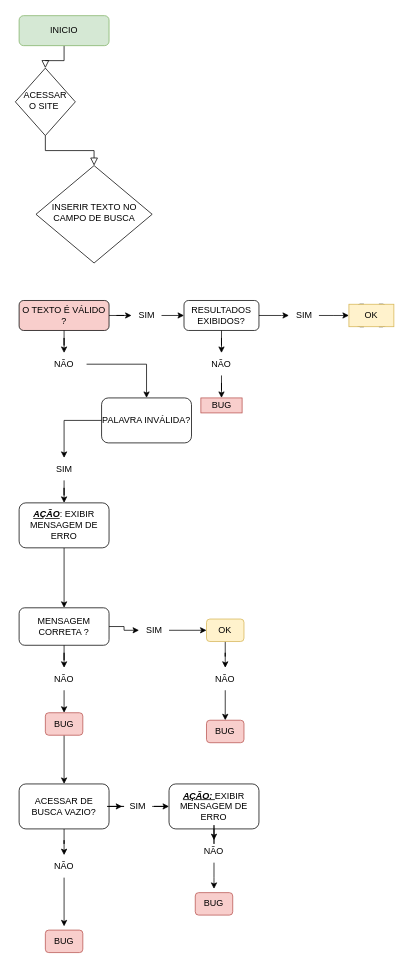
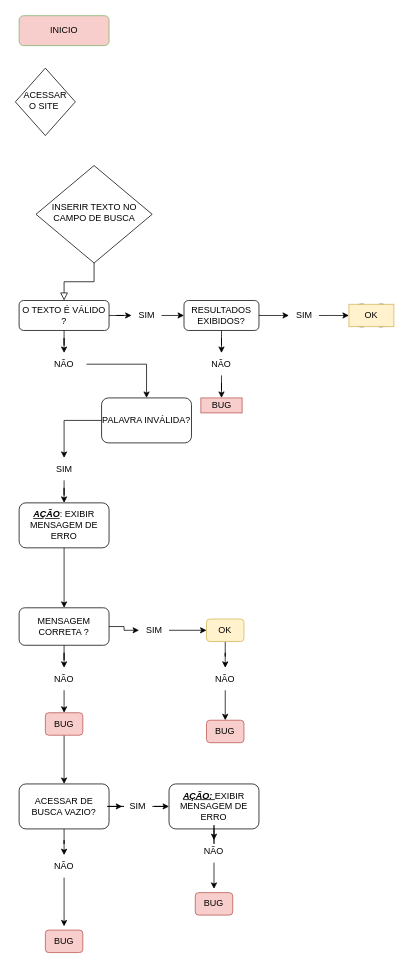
- <mxCell id="3" value="INICIO" style="rounded=1;whiteSpace=wrap;html=1;fontSize=12;glass=0;strokeWidth=1;shadow=0;fillColor=#d5e8d4;strokeColor=#82b366;" parent="1" vertex="1"><mxGeometry x="25" y="20" width="120" height="40" as="geometry" /></mxCell>
+ <mxCell id="3" value="INICIO" style="rounded=1;whiteSpace=wrap;html=1;fontSize=12;glass=0;strokeWidth=1;shadow=0;fillColor=#f8cecc;strokeColor=#82b366;" parent="1" vertex="1"><mxGeometry x="25" y="20" width="120" height="40" as="geometry" /></mxCell>
- <mxCell id="2" value="" style="rounded=0;html=1;jettySize=auto;orthogonalLoop=1;fontSize=11;endArrow=block;endFill=0;endSize=8;strokeWidth=1;shadow=0;labelBackgroundColor=none;edgeStyle=orthogonalEdgeStyle;" parent="1" source="3" target="5" edge="1"><mxGeometry relative="1" as="geometry" /></mxCell>
- <mxCell id="4" value="" style="rounded=0;html=1;jettySize=auto;orthogonalLoop=1;fontSize=11;endArrow=block;endFill=0;endSize=8;strokeWidth=1;shadow=0;labelBackgroundColor=none;edgeStyle=orthogonalEdgeStyle;" parent="1" source="5" target="7" edge="1"><mxGeometry y="20" relative="1" as="geometry"><mxPoint as="offset" /></mxGeometry></mxCell>
+ <mxCell id="6" value="" style="rounded=0;html=1;jettySize=auto;orthogonalLoop=1;fontSize=11;endArrow=block;endFill=0;endSize=8;strokeWidth=1;shadow=0;labelBackgroundColor=none;edgeStyle=orthogonalEdgeStyle;" parent="1" source="7" target="10" edge="1"><mxGeometry x="0.333" y="20" relative="1" as="geometry"><mxPoint as="offset" /></mxGeometry></mxCell>
- <mxCell id="10" value="O TEXTO É VÁLIDO ?" style="rounded=1;whiteSpace=wrap;html=1;fontSize=12;glass=0;strokeWidth=1;shadow=0;fillColor=#f8cecc;" parent="1" vertex="1"><mxGeometry x="25" y="400" width="120" height="40" as="geometry" /></mxCell>
+ <mxCell id="10" value="O TEXTO É VÁLIDO ?" style="rounded=1;whiteSpace=wrap;html=1;fontSize=12;glass=0;strokeWidth=1;shadow=0;" parent="1" vertex="1"><mxGeometry x="25" y="400" width="120" height="40" as="geometry" /></mxCell>
